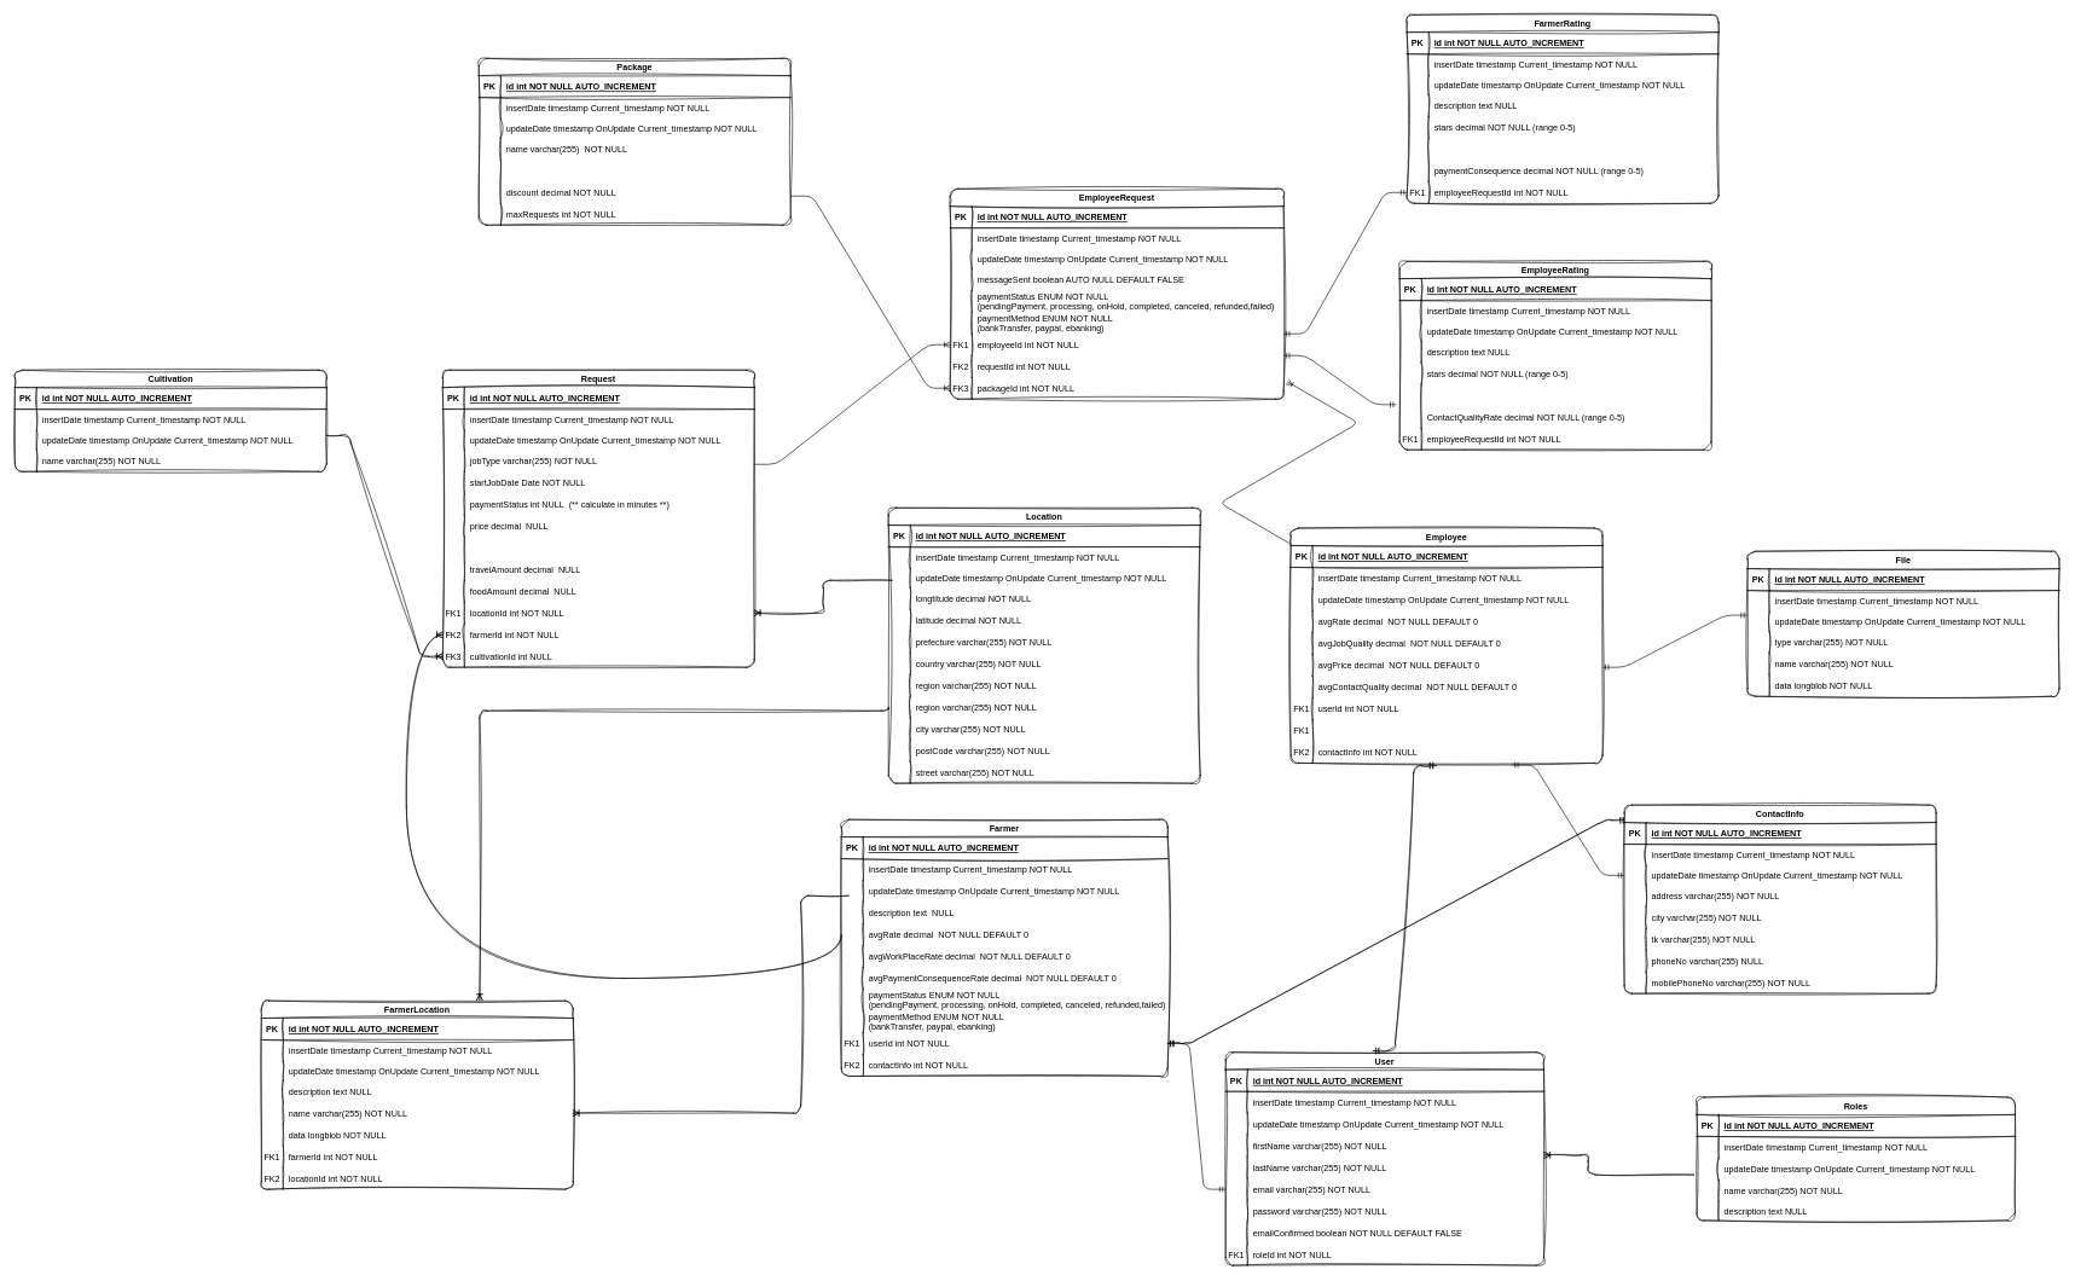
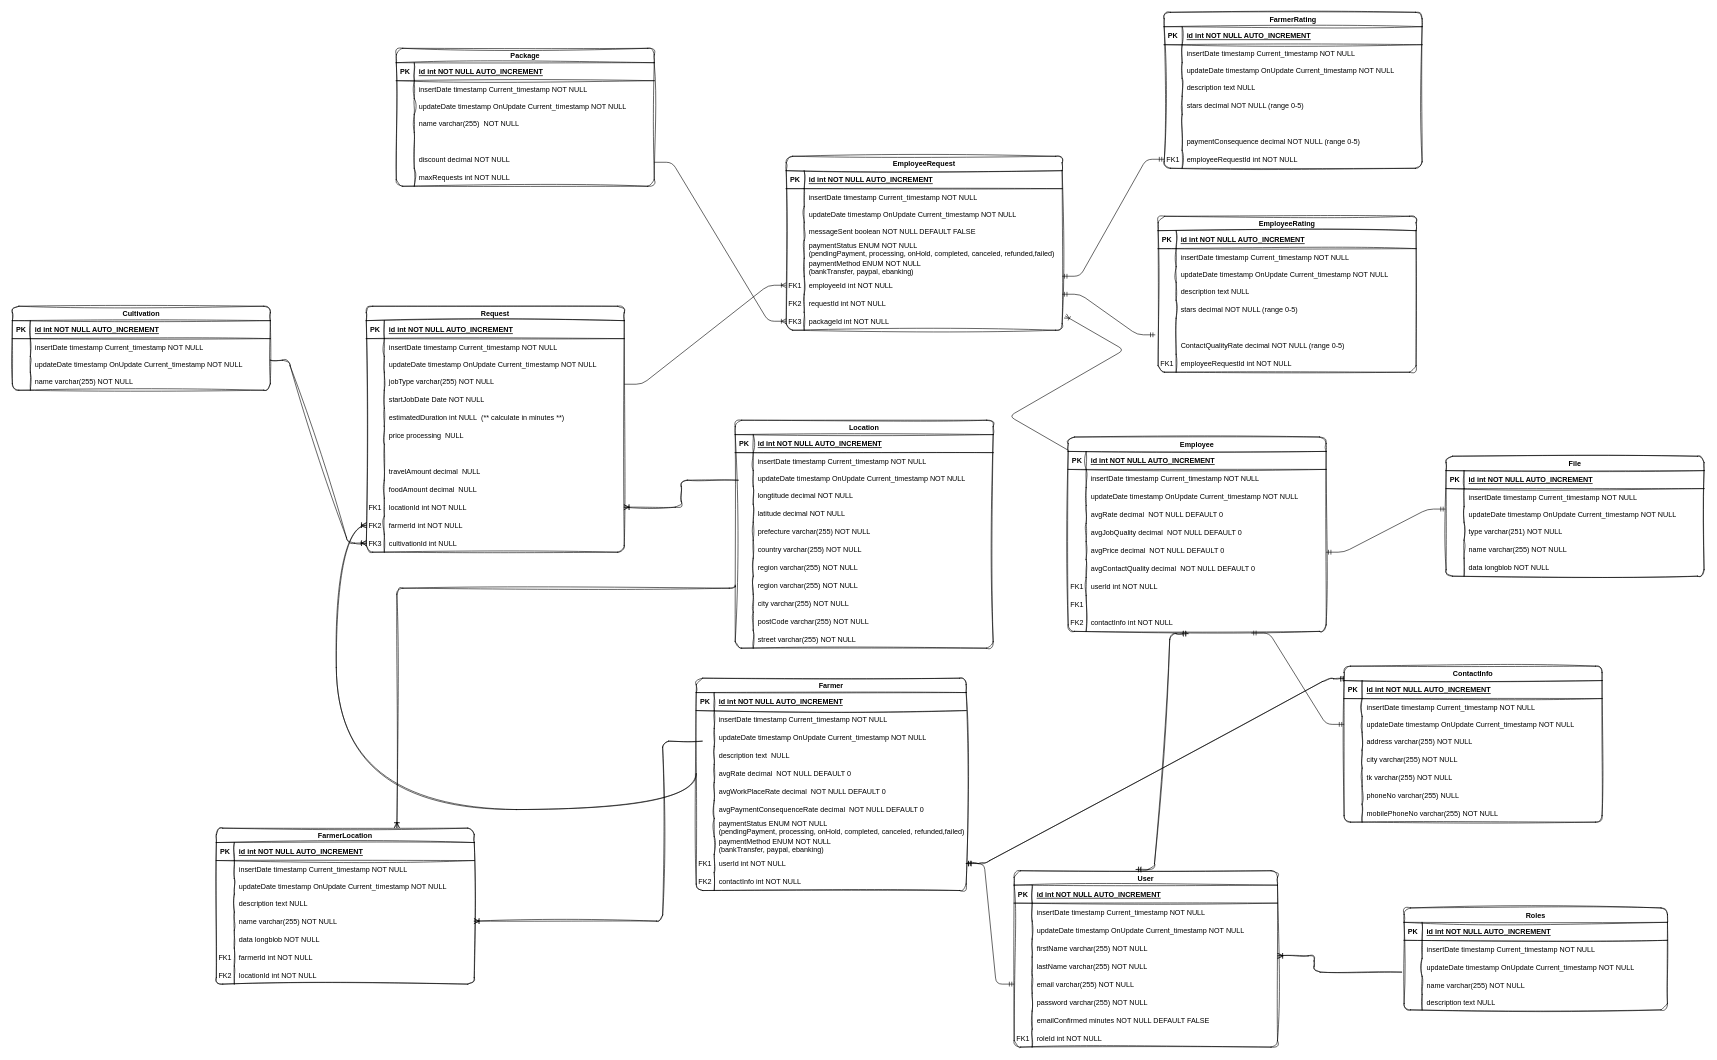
- <mxCell id="287" value="messageSent boolean AUTO NULL DEFAULT FALSE" style="shape=partialRectangle;overflow=hidden;connectable=0;fillColor=none;top=0;left=0;bottom=0;right=0;align=left;spacingLeft=6;rounded=1;sketch=1;curveFitting=1;jiggle=2;labelBackgroundColor=none;" parent="285" vertex="1"><mxGeometry x="30" width="430" height="30" as="geometry"><mxRectangle width="430" height="30" as="alternateBounds" /></mxGeometry></mxCell>
+ <mxCell id="287" value="messageSent boolean NOT NULL DEFAULT FALSE" style="shape=partialRectangle;overflow=hidden;connectable=0;fillColor=none;top=0;left=0;bottom=0;right=0;align=left;spacingLeft=6;rounded=1;sketch=1;curveFitting=1;jiggle=2;labelBackgroundColor=none;" parent="285" vertex="1"><mxGeometry x="30" width="430" height="30" as="geometry"><mxRectangle width="430" height="30" as="alternateBounds" /></mxGeometry></mxCell>
- <mxCell id="238" value="paymentStatus int NULL  (** calculate in minutes **)" style="shape=partialRectangle;overflow=hidden;connectable=0;fillColor=none;top=0;left=0;bottom=0;right=0;align=left;spacingLeft=6;rounded=1;sketch=1;curveFitting=1;jiggle=2;labelBackgroundColor=none;" parent="236" vertex="1"><mxGeometry x="30" width="400" height="30" as="geometry"><mxRectangle width="400" height="30" as="alternateBounds" /></mxGeometry></mxCell>
+ <mxCell id="238" value="estimatedDuration int NULL  (** calculate in minutes **)" style="shape=partialRectangle;overflow=hidden;connectable=0;fillColor=none;top=0;left=0;bottom=0;right=0;align=left;spacingLeft=6;rounded=1;sketch=1;curveFitting=1;jiggle=2;labelBackgroundColor=none;" parent="236" vertex="1"><mxGeometry x="30" width="400" height="30" as="geometry"><mxRectangle width="400" height="30" as="alternateBounds" /></mxGeometry></mxCell>
- <mxCell id="241" value="price decimal  NULL " style="shape=partialRectangle;overflow=hidden;connectable=0;fillColor=none;top=0;left=0;bottom=0;right=0;align=left;spacingLeft=6;rounded=1;sketch=1;curveFitting=1;jiggle=2;labelBackgroundColor=none;" parent="239" vertex="1"><mxGeometry x="30" width="400" height="30" as="geometry"><mxRectangle width="400" height="30" as="alternateBounds" /></mxGeometry></mxCell>
+ <mxCell id="241" value="price processing  NULL " style="shape=partialRectangle;overflow=hidden;connectable=0;fillColor=none;top=0;left=0;bottom=0;right=0;align=left;spacingLeft=6;rounded=1;sketch=1;curveFitting=1;jiggle=2;labelBackgroundColor=none;" parent="239" vertex="1"><mxGeometry x="30" width="400" height="30" as="geometry"><mxRectangle width="400" height="30" as="alternateBounds" /></mxGeometry></mxCell>
- <mxCell id="148" value="type varchar(255) NOT NULL" style="shape=partialRectangle;overflow=hidden;connectable=0;fillColor=none;top=0;left=0;bottom=0;right=0;align=left;spacingLeft=6;rounded=1;sketch=1;curveFitting=1;jiggle=2;labelBackgroundColor=none;" parent="146" vertex="1"><mxGeometry x="30" width="400" height="30" as="geometry"><mxRectangle width="400" height="30" as="alternateBounds" /></mxGeometry></mxCell>
+ <mxCell id="148" value="type varchar(251) NOT NULL" style="shape=partialRectangle;overflow=hidden;connectable=0;fillColor=none;top=0;left=0;bottom=0;right=0;align=left;spacingLeft=6;rounded=1;sketch=1;curveFitting=1;jiggle=2;labelBackgroundColor=none;" parent="146" vertex="1"><mxGeometry x="30" width="400" height="30" as="geometry"><mxRectangle width="400" height="30" as="alternateBounds" /></mxGeometry></mxCell>
- <mxCell id="26" value="emailConfirmed boolean NOT NULL DEFAULT FALSE" style="shape=partialRectangle;overflow=hidden;connectable=0;fillColor=none;top=0;left=0;bottom=0;right=0;align=left;spacingLeft=6;rounded=1;sketch=1;curveFitting=1;jiggle=2;labelBackgroundColor=none;" parent="24" vertex="1"><mxGeometry x="30" width="409" height="30" as="geometry"><mxRectangle width="409" height="30" as="alternateBounds" /></mxGeometry></mxCell>
+ <mxCell id="26" value="emailConfirmed minutes NOT NULL DEFAULT FALSE" style="shape=partialRectangle;overflow=hidden;connectable=0;fillColor=none;top=0;left=0;bottom=0;right=0;align=left;spacingLeft=6;rounded=1;sketch=1;curveFitting=1;jiggle=2;labelBackgroundColor=none;" parent="24" vertex="1"><mxGeometry x="30" width="409" height="30" as="geometry"><mxRectangle width="409" height="30" as="alternateBounds" /></mxGeometry></mxCell>
